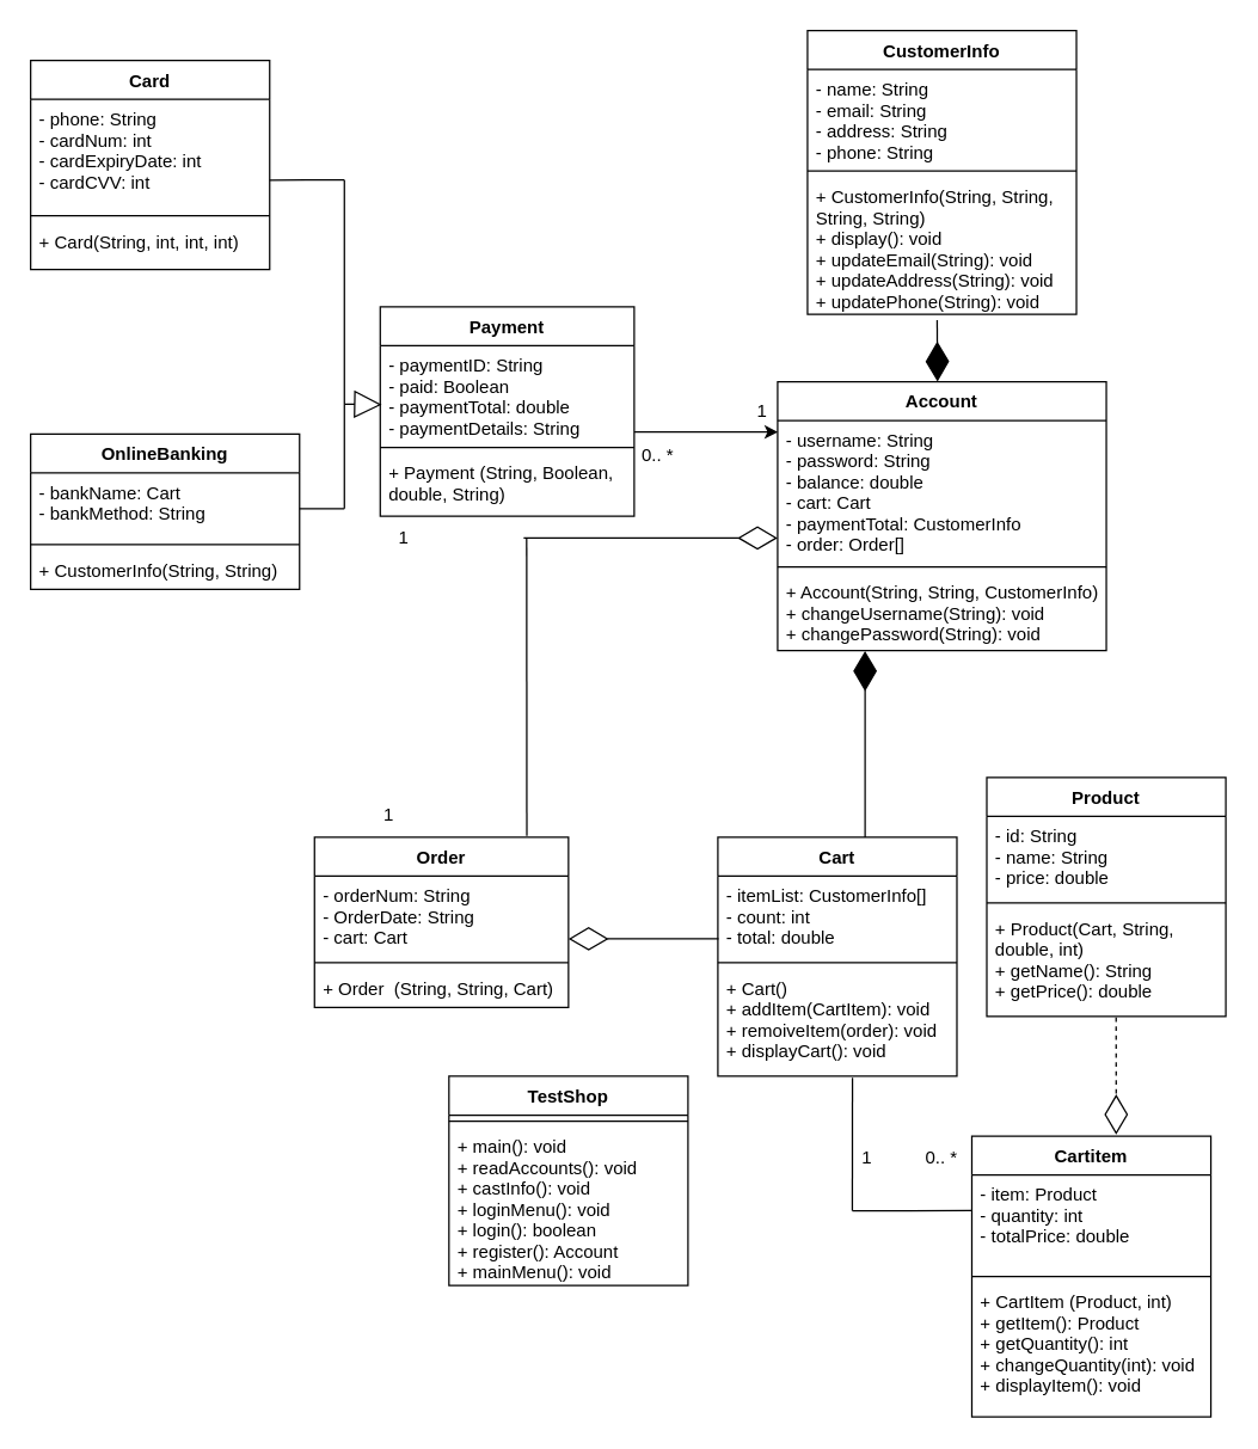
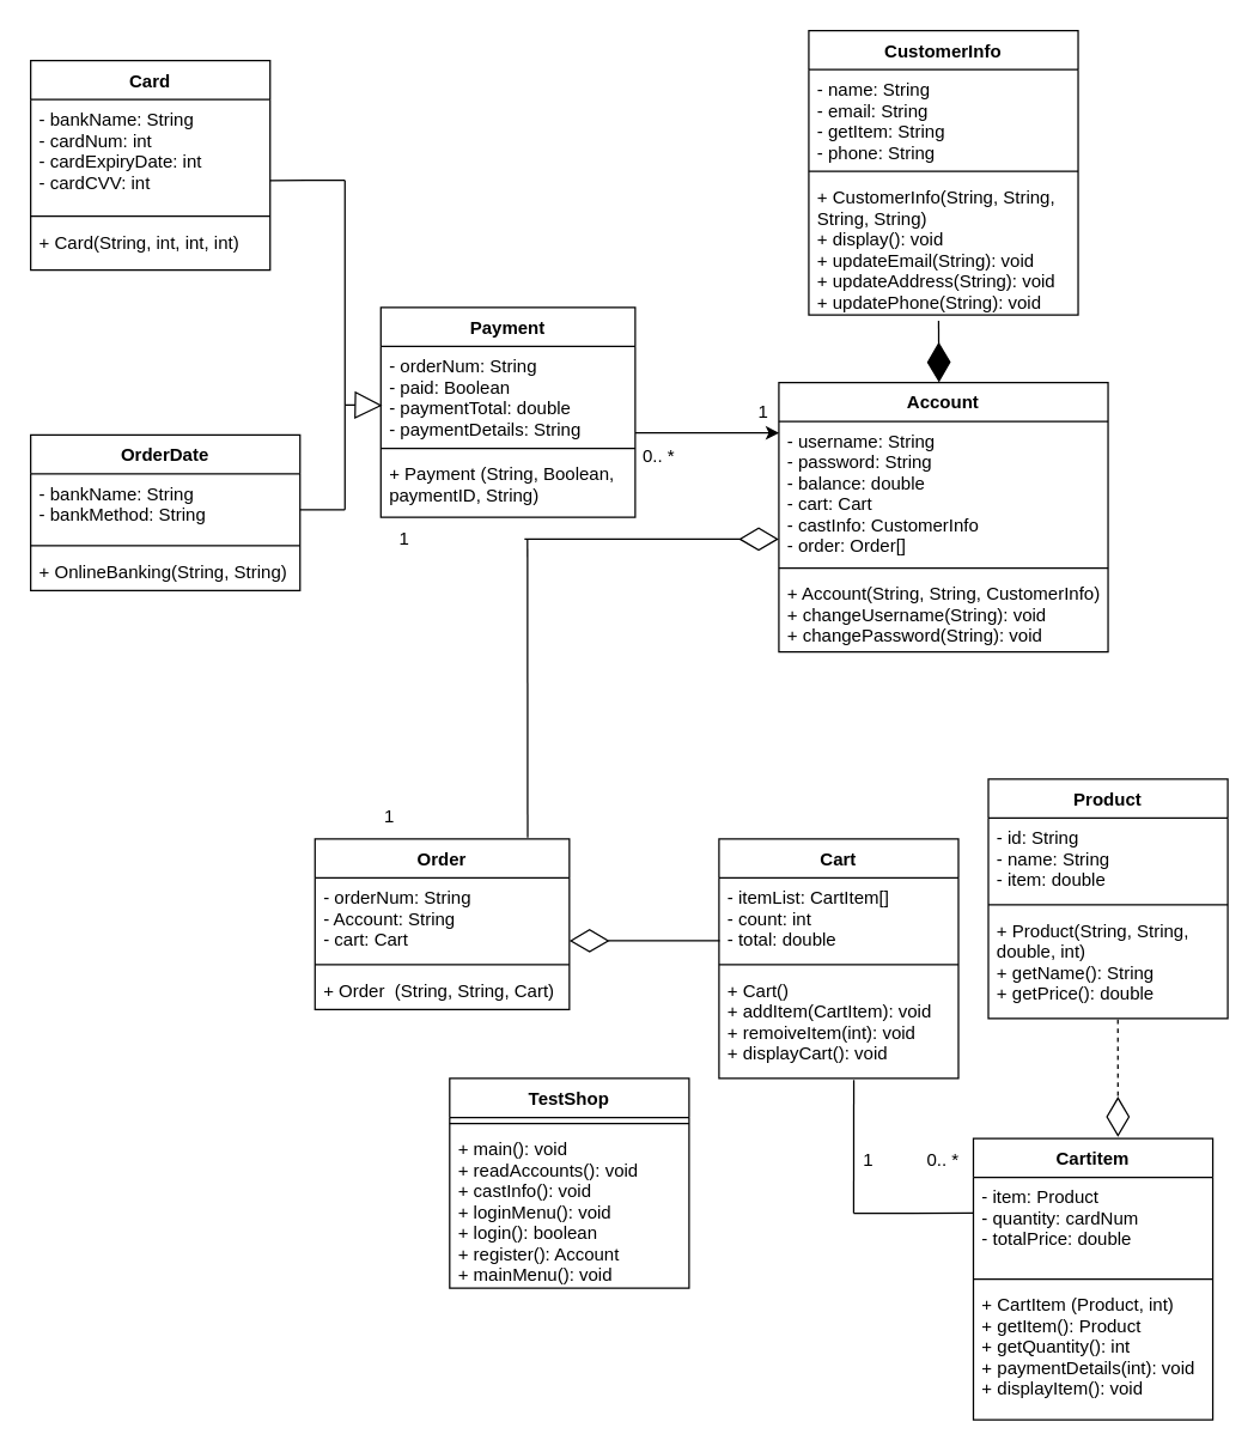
- <mxCell id="3" value="- name: String&#10;- email: String&#10;- address: String&#10;- phone: String" style="text;strokeColor=none;fillColor=none;align=left;verticalAlign=top;spacingLeft=4;spacingRight=4;overflow=hidden;rotatable=0;points=[[0,0.5],[1,0.5]];portConstraint=eastwest;" vertex="1" parent="2"><mxGeometry y="26" width="180" height="64" as="geometry" /></mxCell>
+ <mxCell id="3" value="- name: String&#10;- email: String&#10;- getItem: String&#10;- phone: String" style="text;strokeColor=none;fillColor=none;align=left;verticalAlign=top;spacingLeft=4;spacingRight=4;overflow=hidden;rotatable=0;points=[[0,0.5],[1,0.5]];portConstraint=eastwest;" vertex="1" parent="2"><mxGeometry y="26" width="180" height="64" as="geometry" /></mxCell>
- <mxCell id="12" value="- phone: String&#10;- cardNum: int&#10;- cardExpiryDate: int&#10;- cardCVV: int&#10;" style="text;strokeColor=none;fillColor=none;align=left;verticalAlign=top;spacingLeft=4;spacingRight=4;overflow=hidden;rotatable=0;points=[[0,0.5],[1,0.5]];portConstraint=eastwest;" vertex="1" parent="11"><mxGeometry y="26" width="160" height="74" as="geometry" /></mxCell>
+ <mxCell id="12" value="- bankName: String&#10;- cardNum: int&#10;- cardExpiryDate: int&#10;- cardCVV: int&#10;" style="text;strokeColor=none;fillColor=none;align=left;verticalAlign=top;spacingLeft=4;spacingRight=4;overflow=hidden;rotatable=0;points=[[0,0.5],[1,0.5]];portConstraint=eastwest;" vertex="1" parent="11"><mxGeometry y="26" width="160" height="74" as="geometry" /></mxCell>
- <mxCell id="16" value="- paymentID: String&#10;- paid: Boolean&#10;- paymentTotal: double&#10;- paymentDetails: String" style="text;strokeColor=none;fillColor=none;align=left;verticalAlign=top;spacingLeft=4;spacingRight=4;overflow=hidden;rotatable=0;points=[[0,0.5],[1,0.5]];portConstraint=eastwest;" vertex="1" parent="15"><mxGeometry y="26" width="170" height="64" as="geometry" /></mxCell>
+ <mxCell id="16" value="- orderNum: String&#10;- paid: Boolean&#10;- paymentTotal: double&#10;- paymentDetails: String" style="text;strokeColor=none;fillColor=none;align=left;verticalAlign=top;spacingLeft=4;spacingRight=4;overflow=hidden;rotatable=0;points=[[0,0.5],[1,0.5]];portConstraint=eastwest;" vertex="1" parent="15"><mxGeometry y="26" width="170" height="64" as="geometry" /></mxCell>
- <mxCell id="7" value="- username: String&#10;- password: String&#10;- balance: double&#10;- cart: Cart&#10;- paymentTotal: CustomerInfo&#10;- order: Order[] " style="text;strokeColor=none;fillColor=none;align=left;verticalAlign=top;spacingLeft=4;spacingRight=4;overflow=hidden;rotatable=0;points=[[0,0.5],[1,0.5]];portConstraint=eastwest;" vertex="1" parent="6"><mxGeometry y="26" width="220" height="94" as="geometry" /></mxCell>
+ <mxCell id="7" value="- username: String&#10;- password: String&#10;- balance: double&#10;- cart: Cart&#10;- castInfo: CustomerInfo&#10;- order: Order[] " style="text;strokeColor=none;fillColor=none;align=left;verticalAlign=top;spacingLeft=4;spacingRight=4;overflow=hidden;rotatable=0;points=[[0,0.5],[1,0.5]];portConstraint=eastwest;" vertex="1" parent="6"><mxGeometry y="26" width="220" height="94" as="geometry" /></mxCell>
- <mxCell id="21" value="OnlineBanking" style="swimlane;fontStyle=1;align=center;verticalAlign=top;childLayout=stackLayout;horizontal=1;startSize=26;horizontalStack=0;resizeParent=1;resizeParentMax=0;resizeLast=0;collapsible=1;marginBottom=0;" vertex="1" parent="1"><mxGeometry x="20" y="290" width="180" height="104" as="geometry" /></mxCell>
+ <mxCell id="21" value="OrderDate" style="swimlane;fontStyle=1;align=center;verticalAlign=top;childLayout=stackLayout;horizontal=1;startSize=26;horizontalStack=0;resizeParent=1;resizeParentMax=0;resizeLast=0;collapsible=1;marginBottom=0;" vertex="1" parent="1"><mxGeometry x="20" y="290" width="180" height="104" as="geometry" /></mxCell>
- <mxCell id="18" value="+ Payment (String, Boolean,&#10;double, String)" style="text;strokeColor=none;fillColor=none;align=left;verticalAlign=top;spacingLeft=4;spacingRight=4;overflow=hidden;rotatable=0;points=[[0,0.5],[1,0.5]];portConstraint=eastwest;" vertex="1" parent="15"><mxGeometry y="98" width="170" height="42" as="geometry" /></mxCell>
+ <mxCell id="18" value="+ Payment (String, Boolean,&#10;paymentID, String)" style="text;strokeColor=none;fillColor=none;align=left;verticalAlign=top;spacingLeft=4;spacingRight=4;overflow=hidden;rotatable=0;points=[[0,0.5],[1,0.5]];portConstraint=eastwest;" vertex="1" parent="15"><mxGeometry y="98" width="170" height="42" as="geometry" /></mxCell>
- <mxCell id="22" value="- bankName: Cart&#10;- bankMethod: String" style="text;strokeColor=none;fillColor=none;align=left;verticalAlign=top;spacingLeft=4;spacingRight=4;overflow=hidden;rotatable=0;points=[[0,0.5],[1,0.5]];portConstraint=eastwest;" vertex="1" parent="21"><mxGeometry y="26" width="180" height="44" as="geometry" /></mxCell>
+ <mxCell id="22" value="- bankName: String&#10;- bankMethod: String" style="text;strokeColor=none;fillColor=none;align=left;verticalAlign=top;spacingLeft=4;spacingRight=4;overflow=hidden;rotatable=0;points=[[0,0.5],[1,0.5]];portConstraint=eastwest;" vertex="1" parent="21"><mxGeometry y="26" width="180" height="44" as="geometry" /></mxCell>
- <mxCell id="24" value="+ CustomerInfo(String, String)" style="text;strokeColor=none;fillColor=none;align=left;verticalAlign=top;spacingLeft=4;spacingRight=4;overflow=hidden;rotatable=0;points=[[0,0.5],[1,0.5]];portConstraint=eastwest;" vertex="1" parent="21"><mxGeometry y="78" width="180" height="26" as="geometry" /></mxCell>
+ <mxCell id="24" value="+ OnlineBanking(String, String)" style="text;strokeColor=none;fillColor=none;align=left;verticalAlign=top;spacingLeft=4;spacingRight=4;overflow=hidden;rotatable=0;points=[[0,0.5],[1,0.5]];portConstraint=eastwest;" vertex="1" parent="21"><mxGeometry y="78" width="180" height="26" as="geometry" /></mxCell>
- <mxCell id="44" value="" style="endArrow=diamondThin;endFill=1;endSize=24;html=1;rounded=0;exitX=0.616;exitY=0.001;exitDx=0;exitDy=0;exitPerimeter=0;entryX=0.266;entryY=1.006;entryDx=0;entryDy=0;entryPerimeter=0;" edge="1" parent="1" source="39" target="9"><mxGeometry width="160" relative="1" as="geometry"><mxPoint x="580" y="550" as="sourcePoint" /><mxPoint x="510" y="590" as="targetPoint" /></mxGeometry></mxCell>
- <mxCell id="54" value="- id: String&#10;- name: String&#10;- price: double" style="text;strokeColor=none;fillColor=none;align=left;verticalAlign=top;spacingLeft=4;spacingRight=4;overflow=hidden;rotatable=0;points=[[0,0.5],[1,0.5]];portConstraint=eastwest;" vertex="1" parent="53"><mxGeometry y="26" width="160" height="54" as="geometry" /></mxCell>
+ <mxCell id="54" value="- id: String&#10;- name: String&#10;- item: double" style="text;strokeColor=none;fillColor=none;align=left;verticalAlign=top;spacingLeft=4;spacingRight=4;overflow=hidden;rotatable=0;points=[[0,0.5],[1,0.5]];portConstraint=eastwest;" vertex="1" parent="53"><mxGeometry y="26" width="160" height="54" as="geometry" /></mxCell>
- <mxCell id="29" value="- orderNum: String&#10;- OrderDate: String&#10;- cart: Cart" style="text;strokeColor=none;fillColor=none;align=left;verticalAlign=top;spacingLeft=4;spacingRight=4;overflow=hidden;rotatable=0;points=[[0,0.5],[1,0.5]];portConstraint=eastwest;" vertex="1" parent="28"><mxGeometry y="26" width="170" height="54" as="geometry" /></mxCell>
+ <mxCell id="29" value="- orderNum: String&#10;- Account: String&#10;- cart: Cart" style="text;strokeColor=none;fillColor=none;align=left;verticalAlign=top;spacingLeft=4;spacingRight=4;overflow=hidden;rotatable=0;points=[[0,0.5],[1,0.5]];portConstraint=eastwest;" vertex="1" parent="28"><mxGeometry y="26" width="170" height="54" as="geometry" /></mxCell>
- <mxCell id="40" value="- itemList: CustomerInfo[]&#10;- count: int&#10;- total: double" style="text;strokeColor=none;fillColor=none;align=left;verticalAlign=top;spacingLeft=4;spacingRight=4;overflow=hidden;rotatable=0;points=[[0,0.5],[1,0.5]];portConstraint=eastwest;" vertex="1" parent="39"><mxGeometry y="26" width="160" height="54" as="geometry" /></mxCell>
+ <mxCell id="40" value="- itemList: CartItem[]&#10;- count: int&#10;- total: double" style="text;strokeColor=none;fillColor=none;align=left;verticalAlign=top;spacingLeft=4;spacingRight=4;overflow=hidden;rotatable=0;points=[[0,0.5],[1,0.5]];portConstraint=eastwest;" vertex="1" parent="39"><mxGeometry y="26" width="160" height="54" as="geometry" /></mxCell>
- <mxCell id="56" value="+ Product(Cart, String, &#10;double, int)&#10;+ getName(): String&#10;+ getPrice(): double" style="text;strokeColor=none;fillColor=none;align=left;verticalAlign=top;spacingLeft=4;spacingRight=4;overflow=hidden;rotatable=0;points=[[0,0.5],[1,0.5]];portConstraint=eastwest;" vertex="1" parent="53"><mxGeometry y="88" width="160" height="72" as="geometry" /></mxCell>
+ <mxCell id="56" value="+ Product(String, String, &#10;double, int)&#10;+ getName(): String&#10;+ getPrice(): double" style="text;strokeColor=none;fillColor=none;align=left;verticalAlign=top;spacingLeft=4;spacingRight=4;overflow=hidden;rotatable=0;points=[[0,0.5],[1,0.5]];portConstraint=eastwest;" vertex="1" parent="53"><mxGeometry y="88" width="160" height="72" as="geometry" /></mxCell>
- <mxCell id="42" value="+ Cart()&#10;+ addItem(CartItem): void&#10;+ remoiveItem(order): void&#10;+ displayCart(): void" style="text;strokeColor=none;fillColor=none;align=left;verticalAlign=top;spacingLeft=4;spacingRight=4;overflow=hidden;rotatable=0;points=[[0,0.5],[1,0.5]];portConstraint=eastwest;" vertex="1" parent="39"><mxGeometry y="88" width="160" height="72" as="geometry" /></mxCell>
+ <mxCell id="42" value="+ Cart()&#10;+ addItem(CartItem): void&#10;+ remoiveItem(int): void&#10;+ displayCart(): void" style="text;strokeColor=none;fillColor=none;align=left;verticalAlign=top;spacingLeft=4;spacingRight=4;overflow=hidden;rotatable=0;points=[[0,0.5],[1,0.5]];portConstraint=eastwest;" vertex="1" parent="39"><mxGeometry y="88" width="160" height="72" as="geometry" /></mxCell>
- <mxCell id="46" value="- item: Product&#10;- quantity: int&#10;- totalPrice: double" style="text;strokeColor=none;fillColor=none;align=left;verticalAlign=top;spacingLeft=4;spacingRight=4;overflow=hidden;rotatable=0;points=[[0,0.5],[1,0.5]];portConstraint=eastwest;" vertex="1" parent="45"><mxGeometry y="26" width="160" height="64" as="geometry" /></mxCell>
+ <mxCell id="46" value="- item: Product&#10;- quantity: cardNum&#10;- totalPrice: double" style="text;strokeColor=none;fillColor=none;align=left;verticalAlign=top;spacingLeft=4;spacingRight=4;overflow=hidden;rotatable=0;points=[[0,0.5],[1,0.5]];portConstraint=eastwest;" vertex="1" parent="45"><mxGeometry y="26" width="160" height="64" as="geometry" /></mxCell>
- <mxCell id="48" value="+ CartItem (Product, int)&#10;+ getItem(): Product&#10;+ getQuantity(): int&#10;+ changeQuantity(int): void&#10;+ displayItem(): void" style="text;strokeColor=none;fillColor=none;align=left;verticalAlign=top;spacingLeft=4;spacingRight=4;overflow=hidden;rotatable=0;points=[[0,0.5],[1,0.5]];portConstraint=eastwest;" vertex="1" parent="45"><mxGeometry y="98" width="160" height="90" as="geometry" /></mxCell>
+ <mxCell id="48" value="+ CartItem (Product, int)&#10;+ getItem(): Product&#10;+ getQuantity(): int&#10;+ paymentDetails(int): void&#10;+ displayItem(): void" style="text;strokeColor=none;fillColor=none;align=left;verticalAlign=top;spacingLeft=4;spacingRight=4;overflow=hidden;rotatable=0;points=[[0,0.5],[1,0.5]];portConstraint=eastwest;" vertex="1" parent="45"><mxGeometry y="98" width="160" height="90" as="geometry" /></mxCell>
